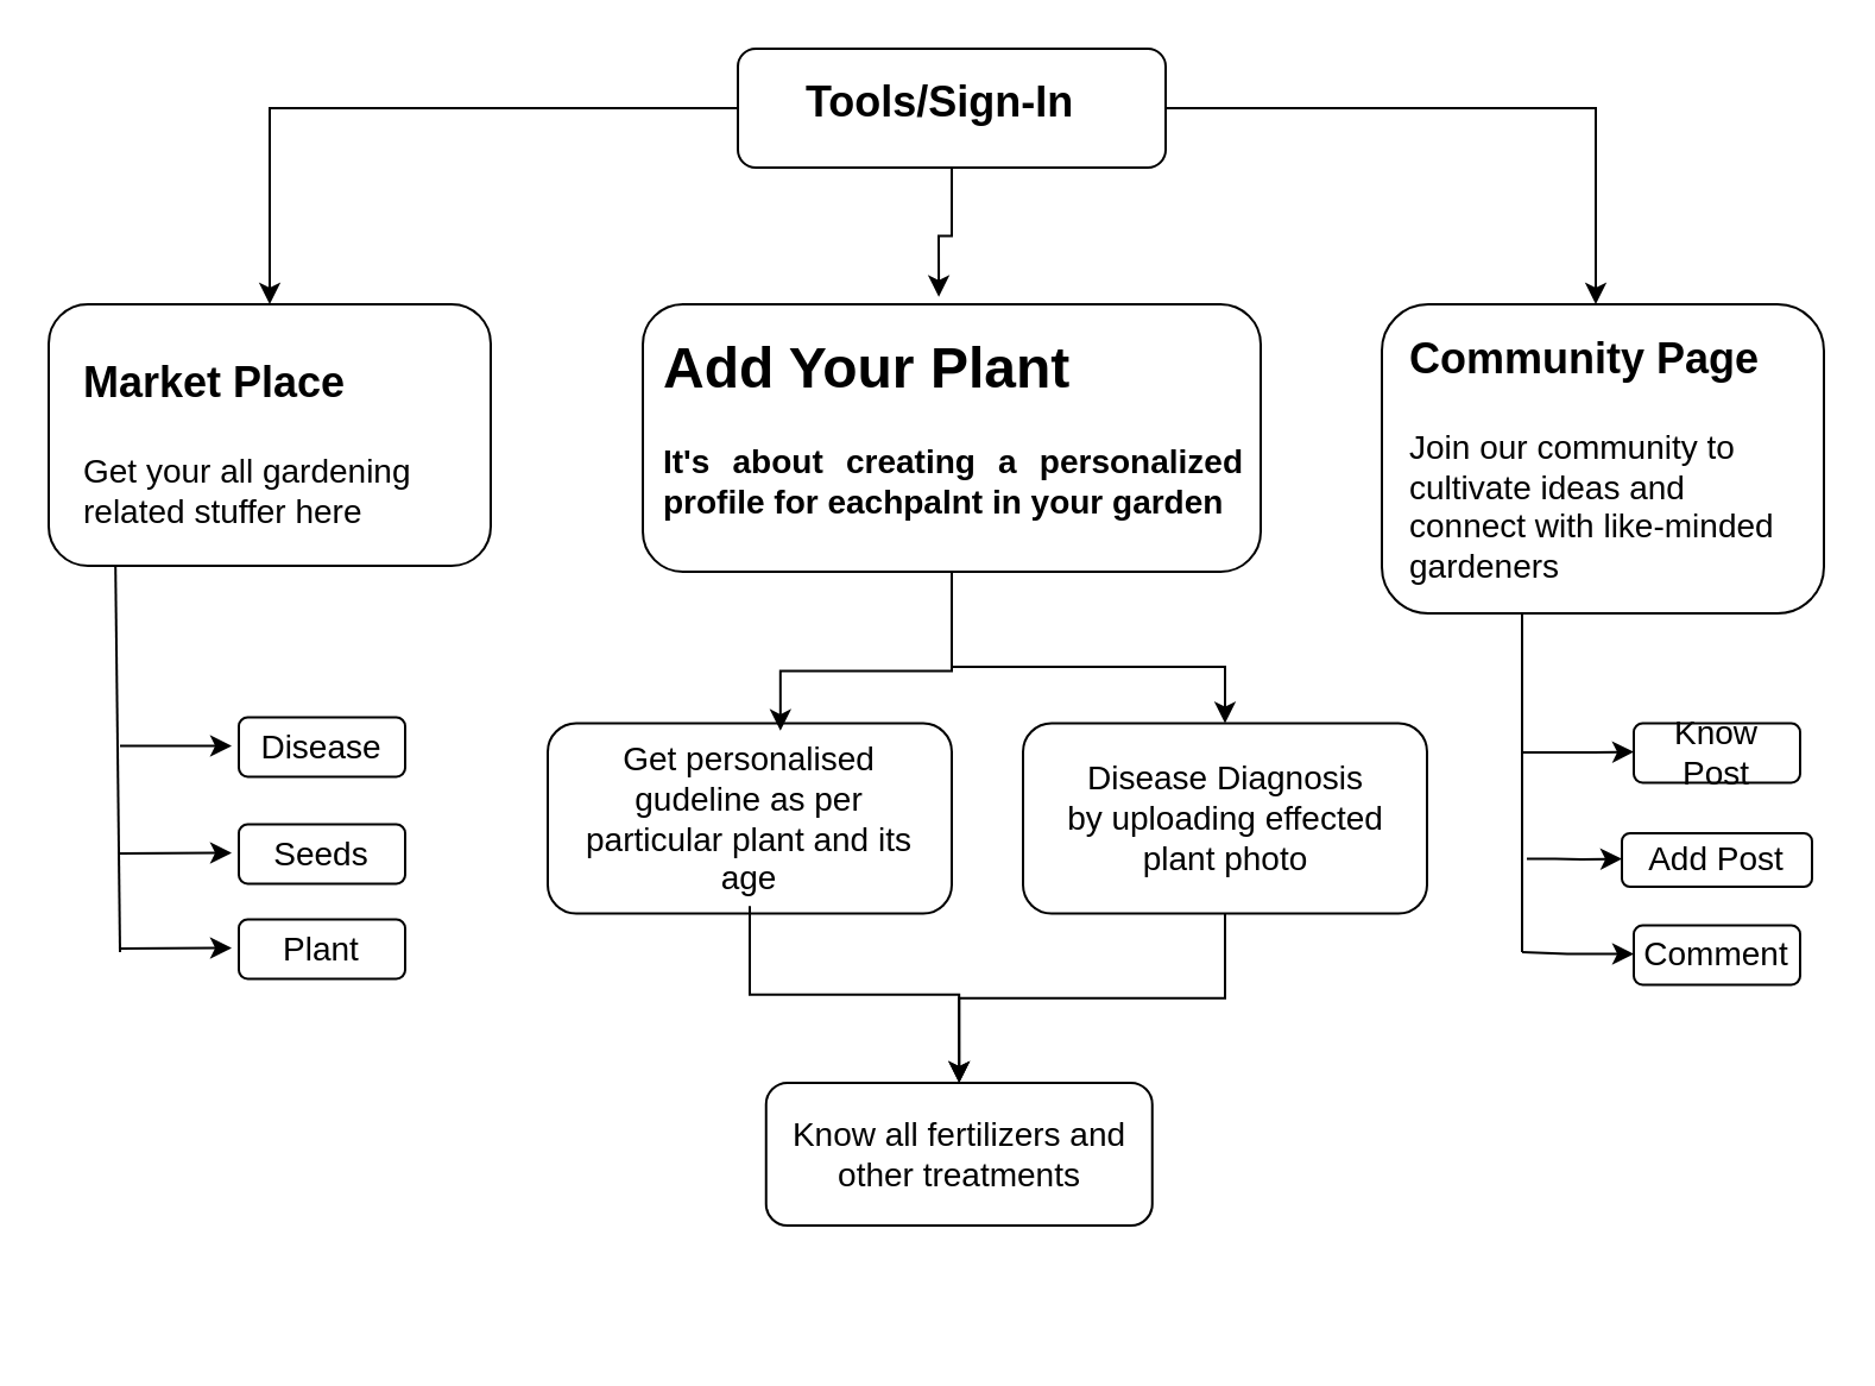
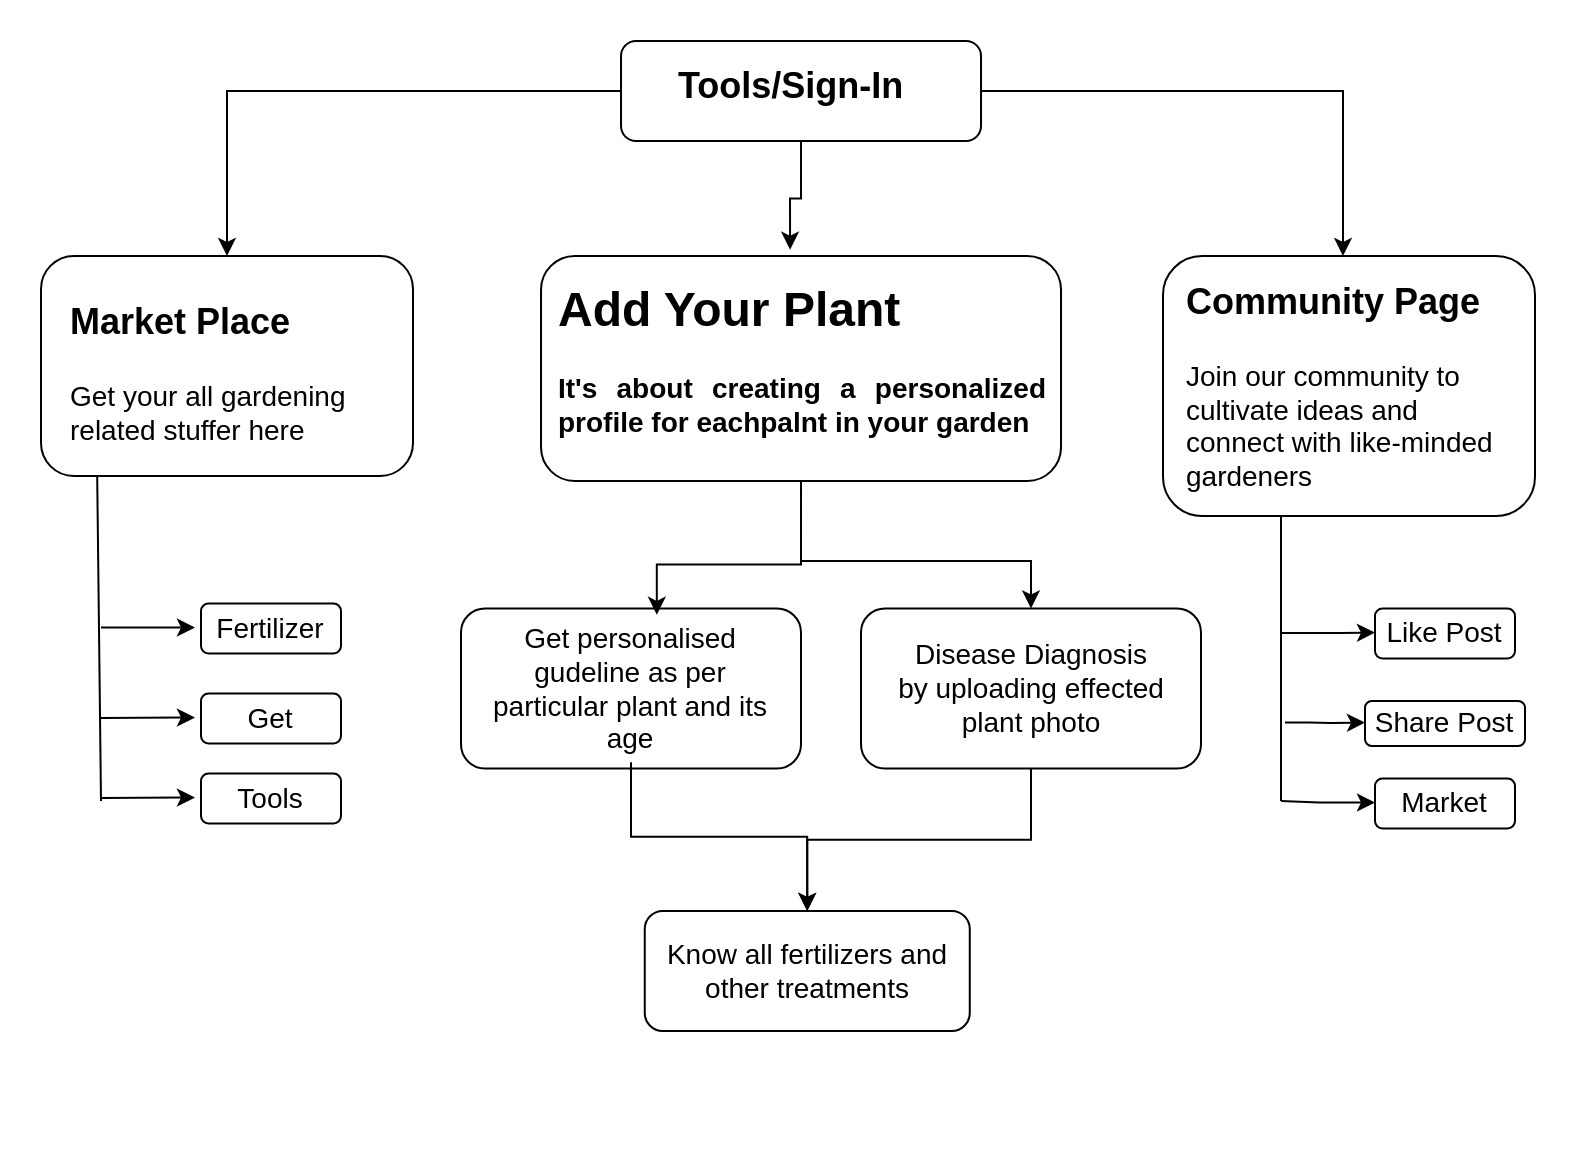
- <mxCell id="16" value="&lt;font style=&quot;font-size: 14px;&quot;&gt;Disease&lt;/font&gt;" style="text;html=1;align=center;verticalAlign=middle;whiteSpace=wrap;rounded=0;" vertex="1" parent="1"><mxGeometry x="105" y="298.75" width="60" height="30" as="geometry" /></mxCell>
+ <mxCell id="16" value="&lt;font style=&quot;font-size: 14px;&quot;&gt;Fertilizer&lt;/font&gt;" style="text;html=1;align=center;verticalAlign=middle;whiteSpace=wrap;rounded=0;" vertex="1" parent="1"><mxGeometry x="105" y="298.75" width="60" height="30" as="geometry" /></mxCell>
- <mxCell id="28" value="&lt;span style=&quot;font-size: 14px;&quot;&gt;Know Post&lt;/span&gt;" style="text;html=1;align=center;verticalAlign=middle;whiteSpace=wrap;rounded=0;" vertex="1" parent="1"><mxGeometry x="692" y="301.25" width="60" height="30" as="geometry" /></mxCell>
+ <mxCell id="28" value="&lt;span style=&quot;font-size: 14px;&quot;&gt;Like Post&lt;/span&gt;" style="text;html=1;align=center;verticalAlign=middle;whiteSpace=wrap;rounded=0;" vertex="1" parent="1"><mxGeometry x="692" y="301.25" width="60" height="30" as="geometry" /></mxCell>
- <mxCell id="17" value="&lt;font style=&quot;font-size: 14px;&quot;&gt;Seeds&lt;/font&gt;" style="text;html=1;align=center;verticalAlign=middle;whiteSpace=wrap;rounded=0;" vertex="1" parent="1"><mxGeometry x="105" y="343.75" width="60" height="30" as="geometry" /></mxCell>
+ <mxCell id="17" value="&lt;font style=&quot;font-size: 14px;&quot;&gt;Get&lt;/font&gt;" style="text;html=1;align=center;verticalAlign=middle;whiteSpace=wrap;rounded=0;" vertex="1" parent="1"><mxGeometry x="105" y="343.75" width="60" height="30" as="geometry" /></mxCell>
- <mxCell id="29" value="&lt;span style=&quot;font-size: 14px;&quot;&gt;Add Post&lt;/span&gt;" style="text;html=1;align=center;verticalAlign=middle;whiteSpace=wrap;rounded=0;" vertex="1" parent="1"><mxGeometry x="677" y="342.5" width="90" height="37.5" as="geometry" /></mxCell>
+ <mxCell id="29" value="&lt;span style=&quot;font-size: 14px;&quot;&gt;Share Post&lt;/span&gt;" style="text;html=1;align=center;verticalAlign=middle;whiteSpace=wrap;rounded=0;" vertex="1" parent="1"><mxGeometry x="677" y="342.5" width="90" height="37.5" as="geometry" /></mxCell>
- <mxCell id="18" value="&lt;font style=&quot;font-size: 14px;&quot;&gt;Plant&lt;/font&gt;" style="text;html=1;align=center;verticalAlign=middle;whiteSpace=wrap;rounded=0;" vertex="1" parent="1"><mxGeometry x="105" y="383.75" width="60" height="30" as="geometry" /></mxCell>
+ <mxCell id="18" value="&lt;font style=&quot;font-size: 14px;&quot;&gt;Tools&lt;/font&gt;" style="text;html=1;align=center;verticalAlign=middle;whiteSpace=wrap;rounded=0;" vertex="1" parent="1"><mxGeometry x="105" y="383.75" width="60" height="30" as="geometry" /></mxCell>
- <mxCell id="30" value="&lt;span style=&quot;font-size: 14px;&quot;&gt;Comment&lt;/span&gt;" style="text;html=1;align=center;verticalAlign=middle;whiteSpace=wrap;rounded=0;" vertex="1" parent="1"><mxGeometry x="692" y="386.25" width="60" height="30" as="geometry" /></mxCell>
+ <mxCell id="30" value="&lt;span style=&quot;font-size: 14px;&quot;&gt;Market&lt;/span&gt;" style="text;html=1;align=center;verticalAlign=middle;whiteSpace=wrap;rounded=0;" vertex="1" parent="1"><mxGeometry x="692" y="386.25" width="60" height="30" as="geometry" /></mxCell>
